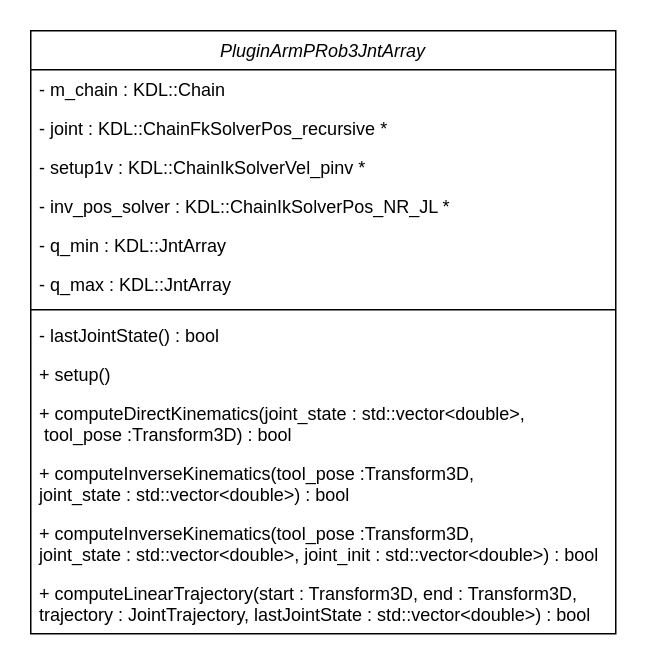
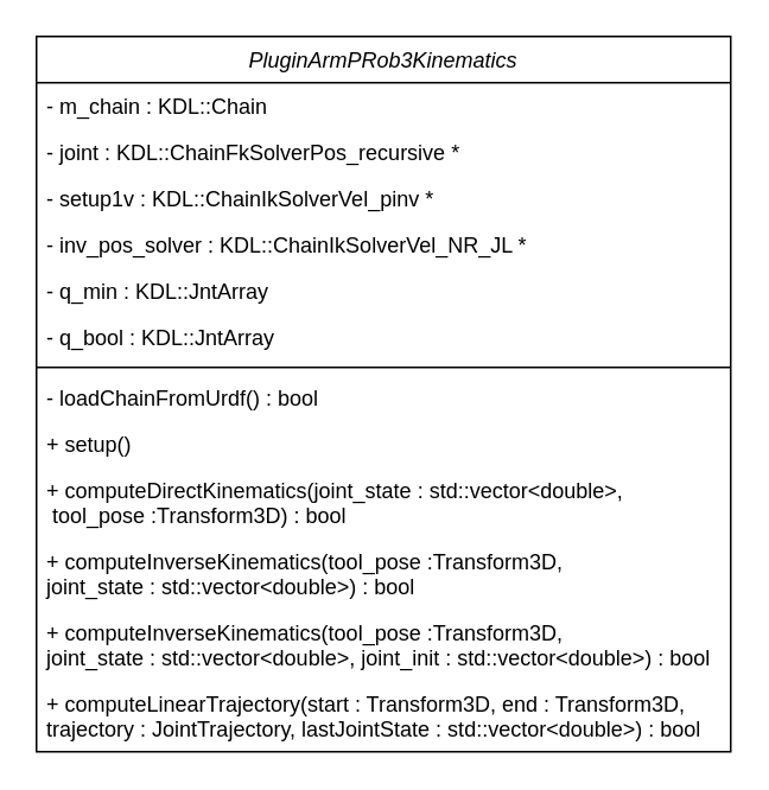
- <mxCell id="2" value="PluginArmPRob3JntArray" style="swimlane;fontStyle=2;align=center;verticalAlign=top;childLayout=stackLayout;horizontal=1;startSize=26;horizontalStack=0;resizeParent=1;resizeLast=0;collapsible=1;marginBottom=0;rounded=0;shadow=0;strokeWidth=1;" parent="1" vertex="1"><mxGeometry x="20" y="20" width="390" height="402" as="geometry"><mxRectangle x="230" y="140" width="160" height="26" as="alternateBounds" /></mxGeometry></mxCell>
+ <mxCell id="2" value="PluginArmPRob3Kinematics" style="swimlane;fontStyle=2;align=center;verticalAlign=top;childLayout=stackLayout;horizontal=1;startSize=26;horizontalStack=0;resizeParent=1;resizeLast=0;collapsible=1;marginBottom=0;rounded=0;shadow=0;strokeWidth=1;" parent="1" vertex="1"><mxGeometry x="20" y="20" width="390" height="402" as="geometry"><mxRectangle x="230" y="140" width="160" height="26" as="alternateBounds" /></mxGeometry></mxCell>
- <mxCell id="6" value="- inv_pos_solver : KDL::ChainIkSolverPos_NR_JL *" style="text;align=left;verticalAlign=top;spacingLeft=4;spacingRight=4;overflow=hidden;rotatable=0;points=[[0,0.5],[1,0.5]];portConstraint=eastwest;" vertex="1" parent="2"><mxGeometry y="104" width="390" height="26" as="geometry" /></mxCell>
+ <mxCell id="6" value="- inv_pos_solver : KDL::ChainIkSolverVel_NR_JL *" style="text;align=left;verticalAlign=top;spacingLeft=4;spacingRight=4;overflow=hidden;rotatable=0;points=[[0,0.5],[1,0.5]];portConstraint=eastwest;" vertex="1" parent="2"><mxGeometry y="104" width="390" height="26" as="geometry" /></mxCell>
- <mxCell id="8" value="- q_max : KDL::JntArray" style="text;align=left;verticalAlign=top;spacingLeft=4;spacingRight=4;overflow=hidden;rotatable=0;points=[[0,0.5],[1,0.5]];portConstraint=eastwest;" vertex="1" parent="2"><mxGeometry y="156" width="390" height="26" as="geometry" /></mxCell>
+ <mxCell id="8" value="- q_bool : KDL::JntArray" style="text;align=left;verticalAlign=top;spacingLeft=4;spacingRight=4;overflow=hidden;rotatable=0;points=[[0,0.5],[1,0.5]];portConstraint=eastwest;" vertex="1" parent="2"><mxGeometry y="156" width="390" height="26" as="geometry" /></mxCell>
- <mxCell id="10" value="- lastJointState() : bool" style="text;align=left;verticalAlign=top;spacingLeft=4;spacingRight=4;overflow=hidden;rotatable=0;points=[[0,0.5],[1,0.5]];portConstraint=eastwest;" parent="2" vertex="1"><mxGeometry y="190" width="390" height="26" as="geometry" /></mxCell>
+ <mxCell id="10" value="- loadChainFromUrdf() : bool" style="text;align=left;verticalAlign=top;spacingLeft=4;spacingRight=4;overflow=hidden;rotatable=0;points=[[0,0.5],[1,0.5]];portConstraint=eastwest;" parent="2" vertex="1"><mxGeometry y="190" width="390" height="26" as="geometry" /></mxCell>
